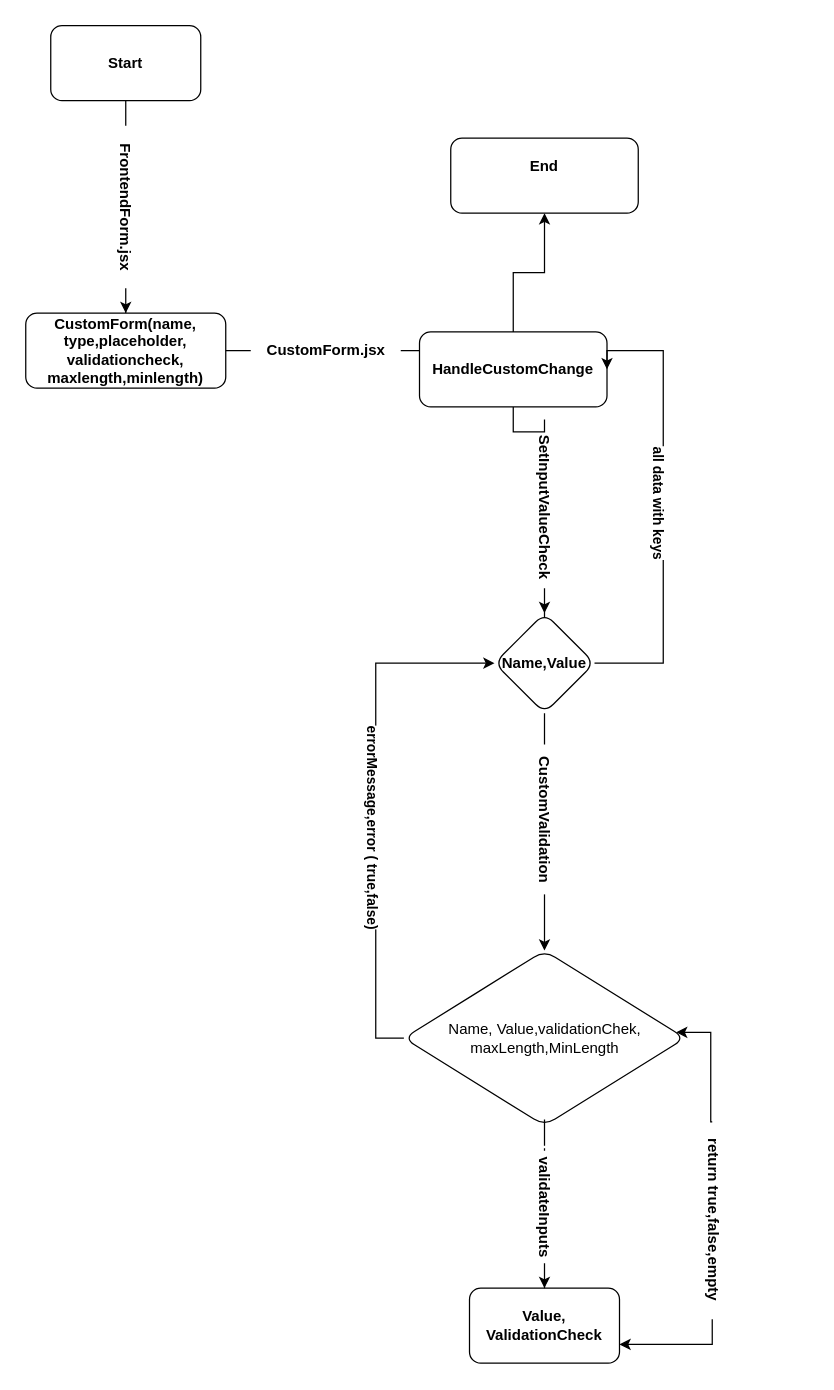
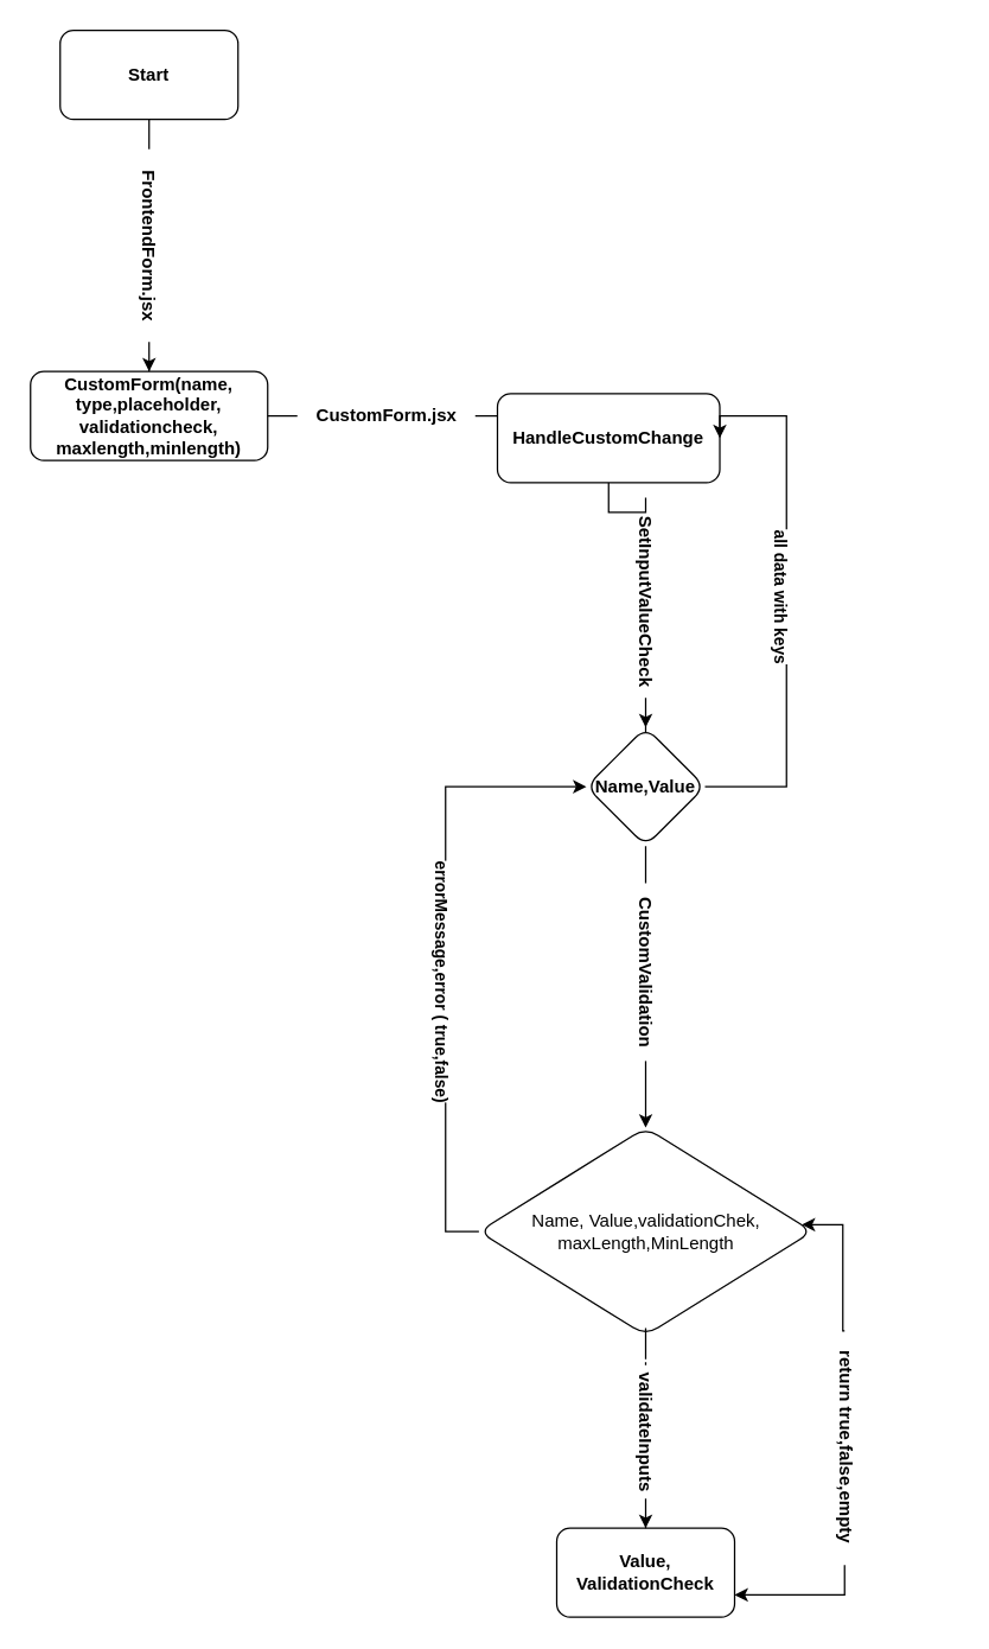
- <mxCell id="31" value="&lt;b&gt;End&lt;br&gt;&lt;br&gt;&lt;/b&gt;" style="whiteSpace=wrap;html=1;rounded=1;" vertex="1" parent="1"><mxGeometry x="360" y="110" width="150" height="60" as="geometry" /></mxCell>
- <mxCell id="7" value="" style="edgeStyle=orthogonalEdgeStyle;rounded=0;orthogonalLoop=1;jettySize=auto;html=1;" edge="1" parent="1" source="8" target="31"><mxGeometry relative="1" as="geometry" /></mxCell>
